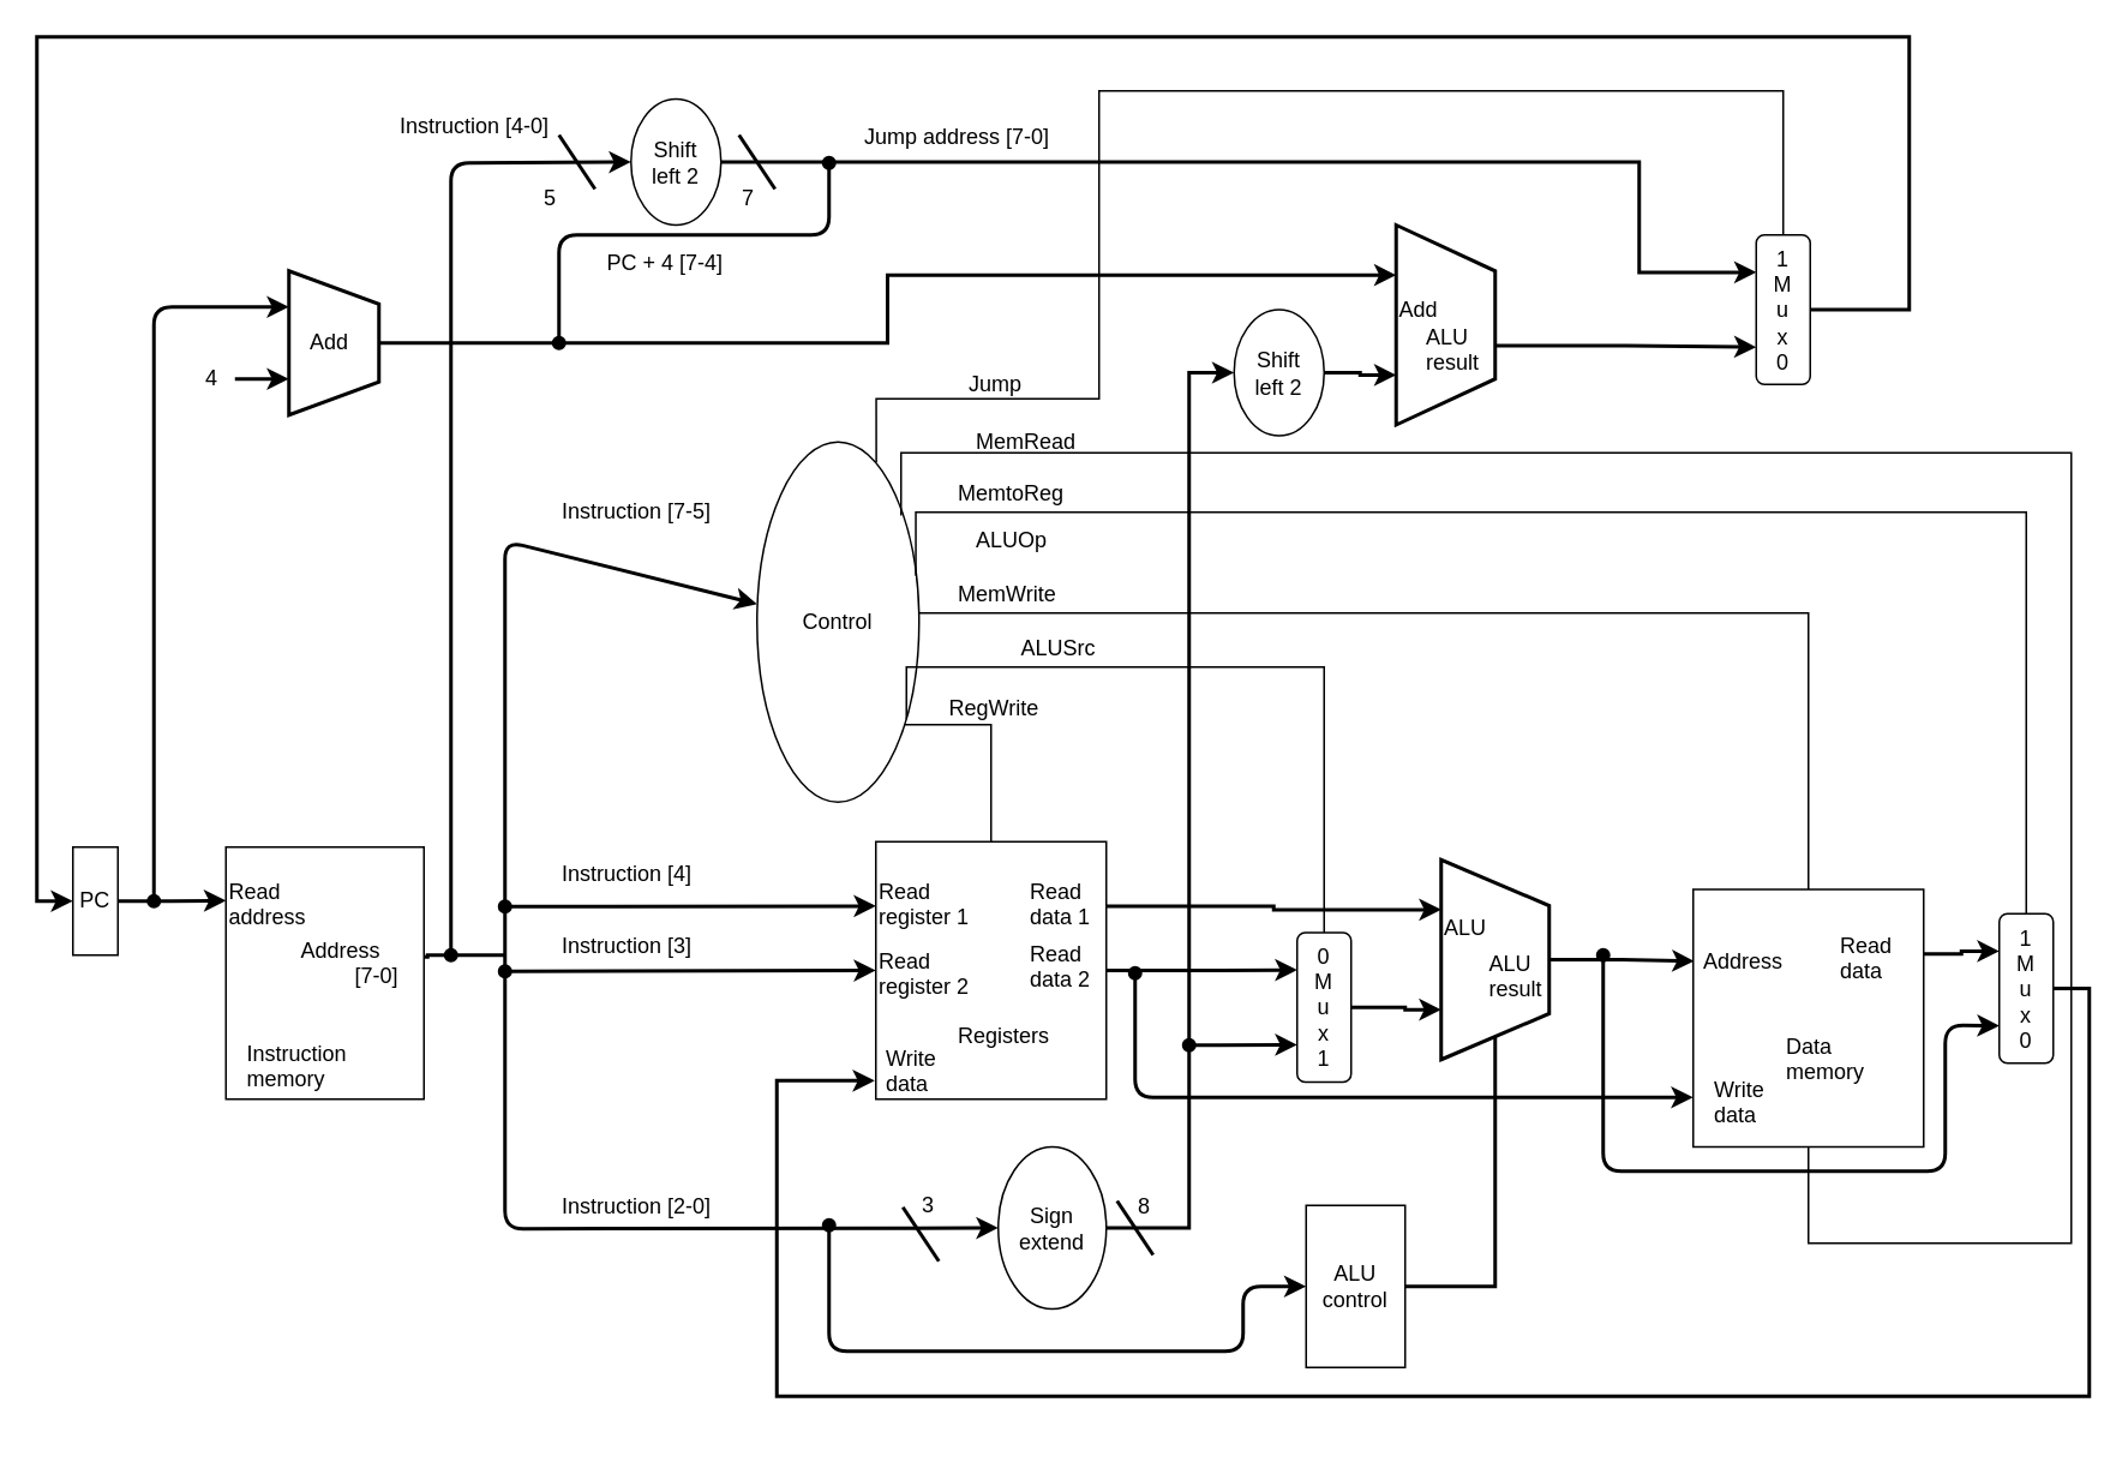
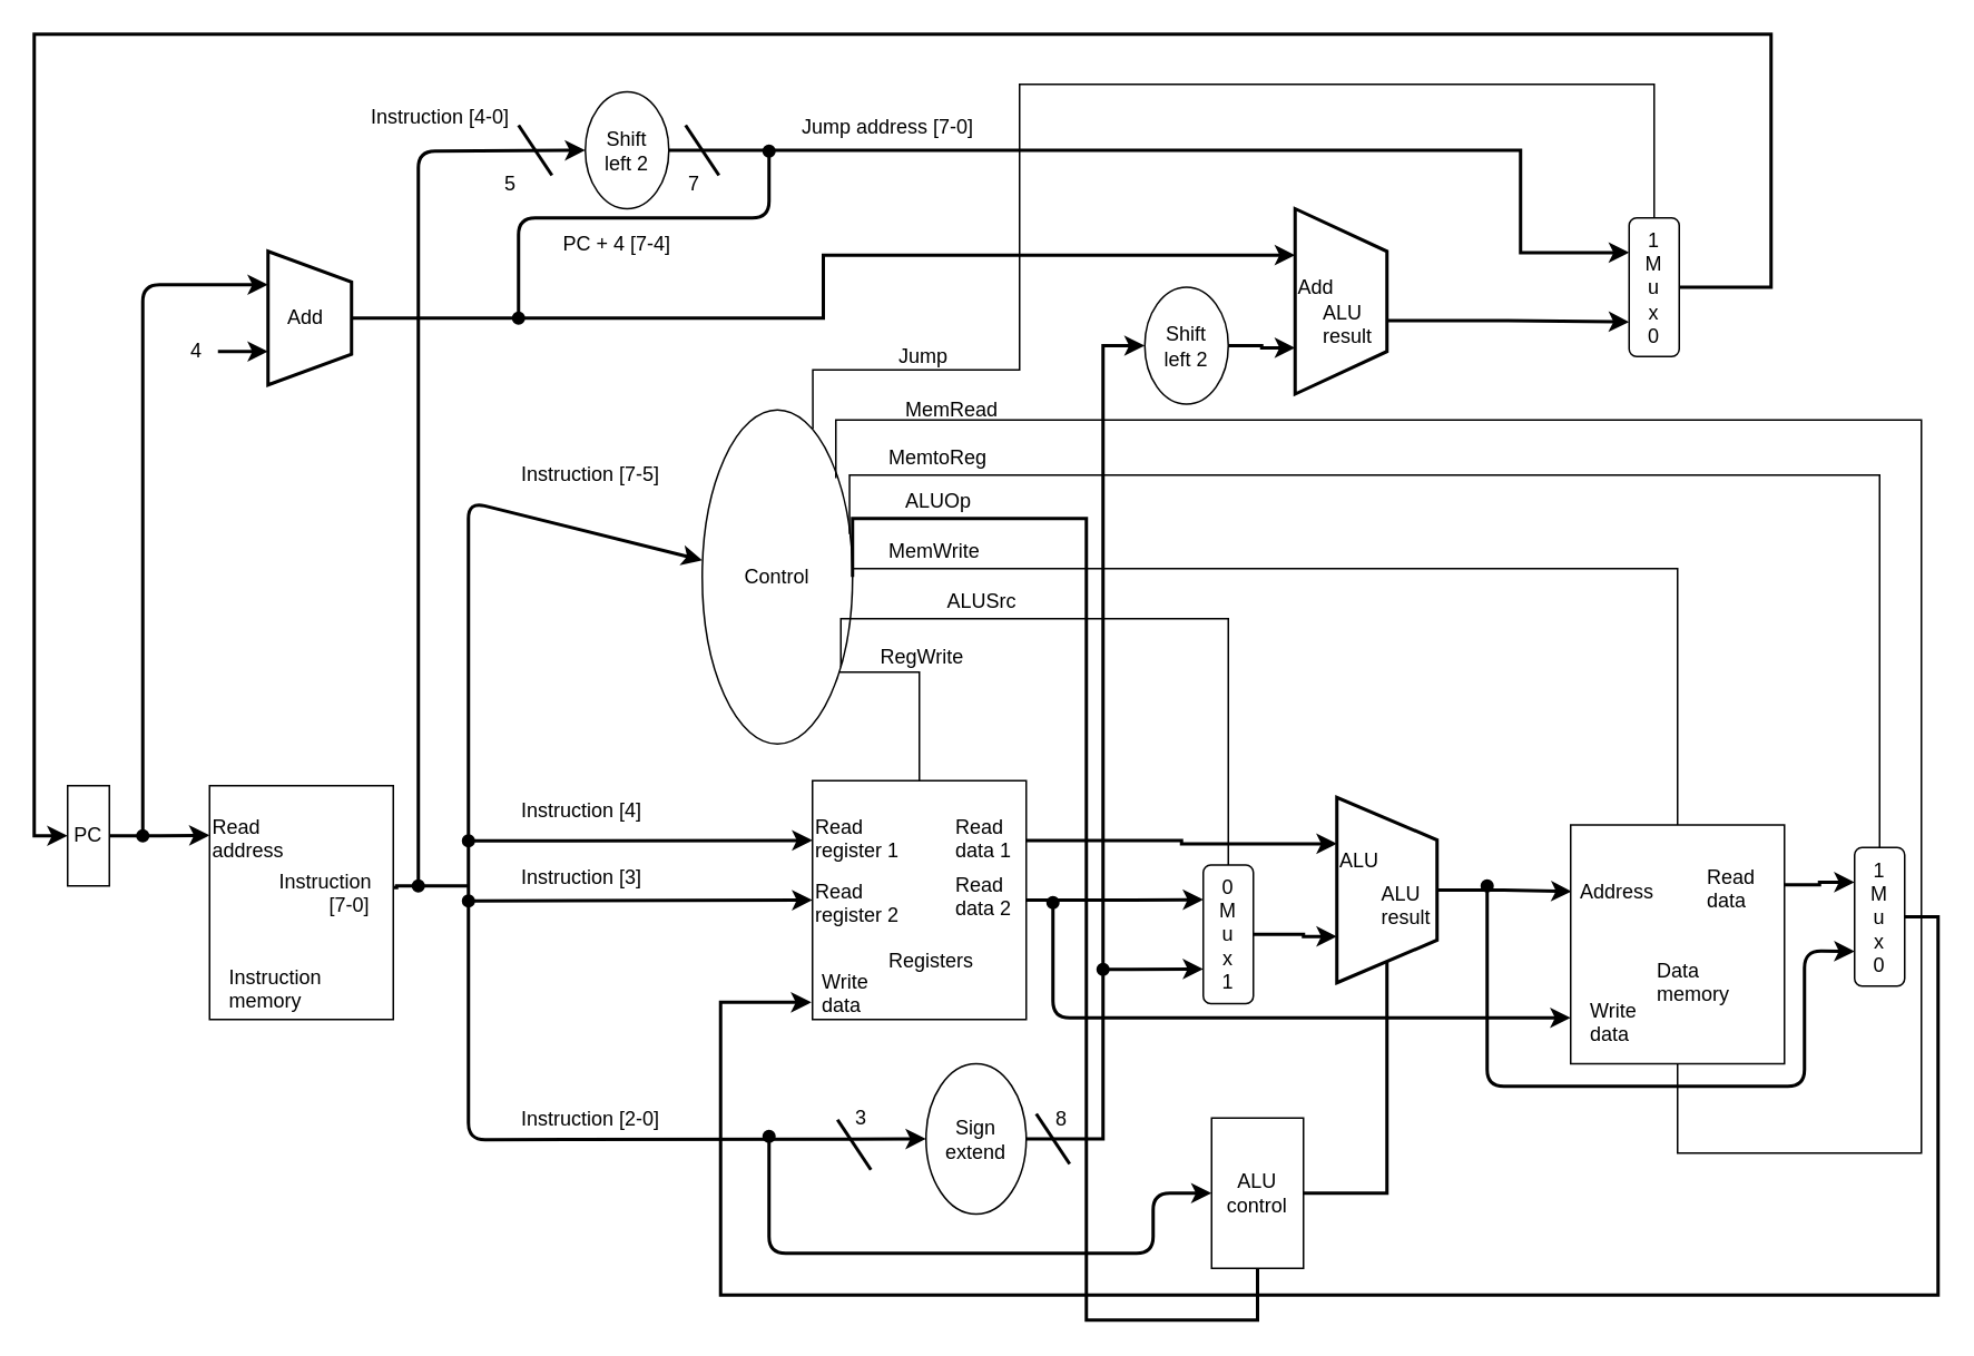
+ <mxCell id="24" style="edgeStyle=orthogonalEdgeStyle;rounded=0;orthogonalLoop=1;jettySize=auto;html=1;exitX=1;exitY=0.5;exitDx=0;exitDy=0;entryX=0.5;entryY=0;entryDx=0;entryDy=0;endArrow=none;endFill=0;strokeWidth=2;" parent="1" source="25" target="16" edge="1"><mxGeometry relative="1" as="geometry"><Array as="points"><mxPoint x="753" y="790" /><mxPoint x="650" y="790" /><mxPoint x="650" y="310" /></Array></mxGeometry></mxCell>
- <mxCell id="8" value="Address&lt;br&gt;&amp;nbsp; &amp;nbsp; &amp;nbsp; &amp;nbsp; &amp;nbsp;[7-0]" style="text;html=1;resizable=0;points=[];autosize=1;align=left;verticalAlign=top;spacingTop=-4;" parent="1" vertex="1"><mxGeometry x="165" y="517.5" width="70" height="30" as="geometry" /></mxCell>
+ <mxCell id="8" value="Instruction&lt;br&gt;&amp;nbsp; &amp;nbsp; &amp;nbsp; &amp;nbsp; &amp;nbsp;[7-0]" style="text;html=1;resizable=0;points=[];autosize=1;align=left;verticalAlign=top;spacingTop=-4;" parent="1" vertex="1"><mxGeometry x="165" y="517.5" width="70" height="30" as="geometry" /></mxCell>
